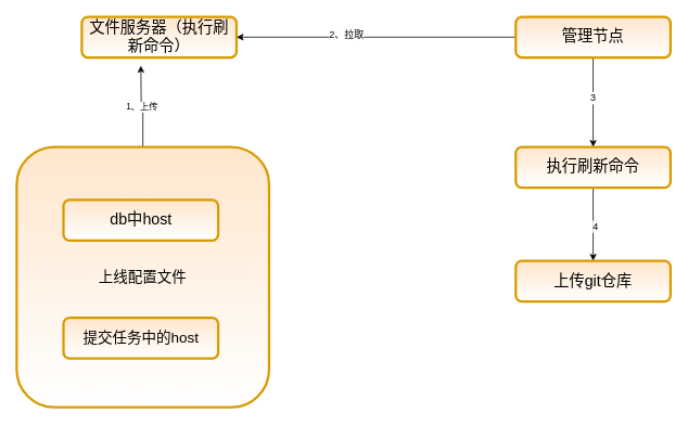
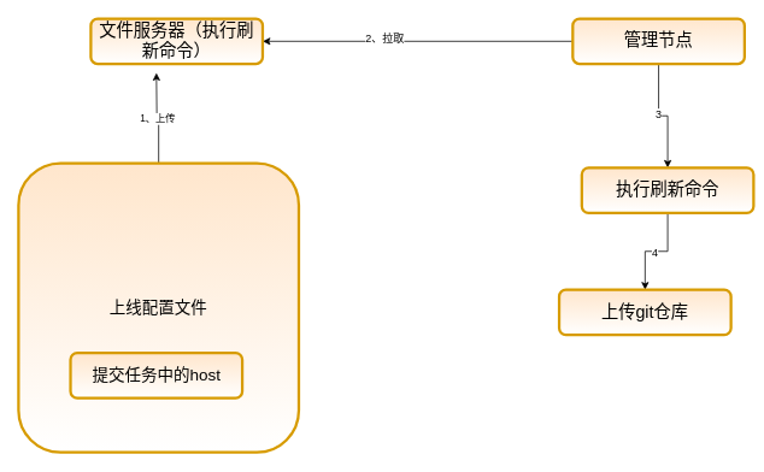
- <mxCell id="14" value="&lt;span style=&quot;font-size: 19px&quot;&gt;执行刷新命令&lt;/span&gt;&lt;br&gt;&lt;div&gt;&lt;/div&gt;" style="rounded=1;whiteSpace=wrap;html=1;strokeWidth=3;align=center;fillColor=#ffe6cc;strokeColor=#d79b00;gradientColor=#ffffff;" vertex="1" parent="1"><mxGeometry x="633" y="180" width="190" height="50" as="geometry" /></mxCell>
+ <mxCell id="14" value="&lt;span style=&quot;font-size: 19px&quot;&gt;执行刷新命令&lt;/span&gt;&lt;br&gt;&lt;div&gt;&lt;/div&gt;" style="rounded=1;whiteSpace=wrap;html=1;strokeWidth=3;align=center;fillColor=#ffe6cc;strokeColor=#d79b00;gradientColor=#ffffff;" vertex="1" parent="1"><mxGeometry x="643" y="185" width="190" height="50" as="geometry" /></mxCell>
- <mxCell id="5" value="&lt;font style=&quot;font-size: 19px&quot;&gt;db中host&lt;/font&gt;&lt;br&gt;&lt;div&gt;&lt;/div&gt;" style="rounded=1;whiteSpace=wrap;html=1;strokeWidth=3;align=center;fillColor=#ffe6cc;strokeColor=#d79b00;gradientColor=#ffffff;" vertex="1" parent="1"><mxGeometry x="77.5" y="245" width="190" height="50" as="geometry" /></mxCell>
- <mxCell id="15" value="&lt;span style=&quot;font-size: 19px&quot;&gt;上传git仓库&lt;/span&gt;&lt;br&gt;&lt;div&gt;&lt;/div&gt;" style="rounded=1;whiteSpace=wrap;html=1;strokeWidth=3;align=center;fillColor=#ffe6cc;strokeColor=#d79b00;gradientColor=#ffffff;" vertex="1" parent="1"><mxGeometry x="633" y="320" width="190" height="50" as="geometry" /></mxCell>
+ <mxCell id="15" value="&lt;span style=&quot;font-size: 19px&quot;&gt;上传git仓库&lt;/span&gt;&lt;br&gt;&lt;div&gt;&lt;/div&gt;" style="rounded=1;whiteSpace=wrap;html=1;strokeWidth=3;align=center;fillColor=#ffe6cc;strokeColor=#d79b00;gradientColor=#ffffff;" vertex="1" parent="1"><mxGeometry x="618" y="320" width="190" height="50" as="geometry" /></mxCell>
